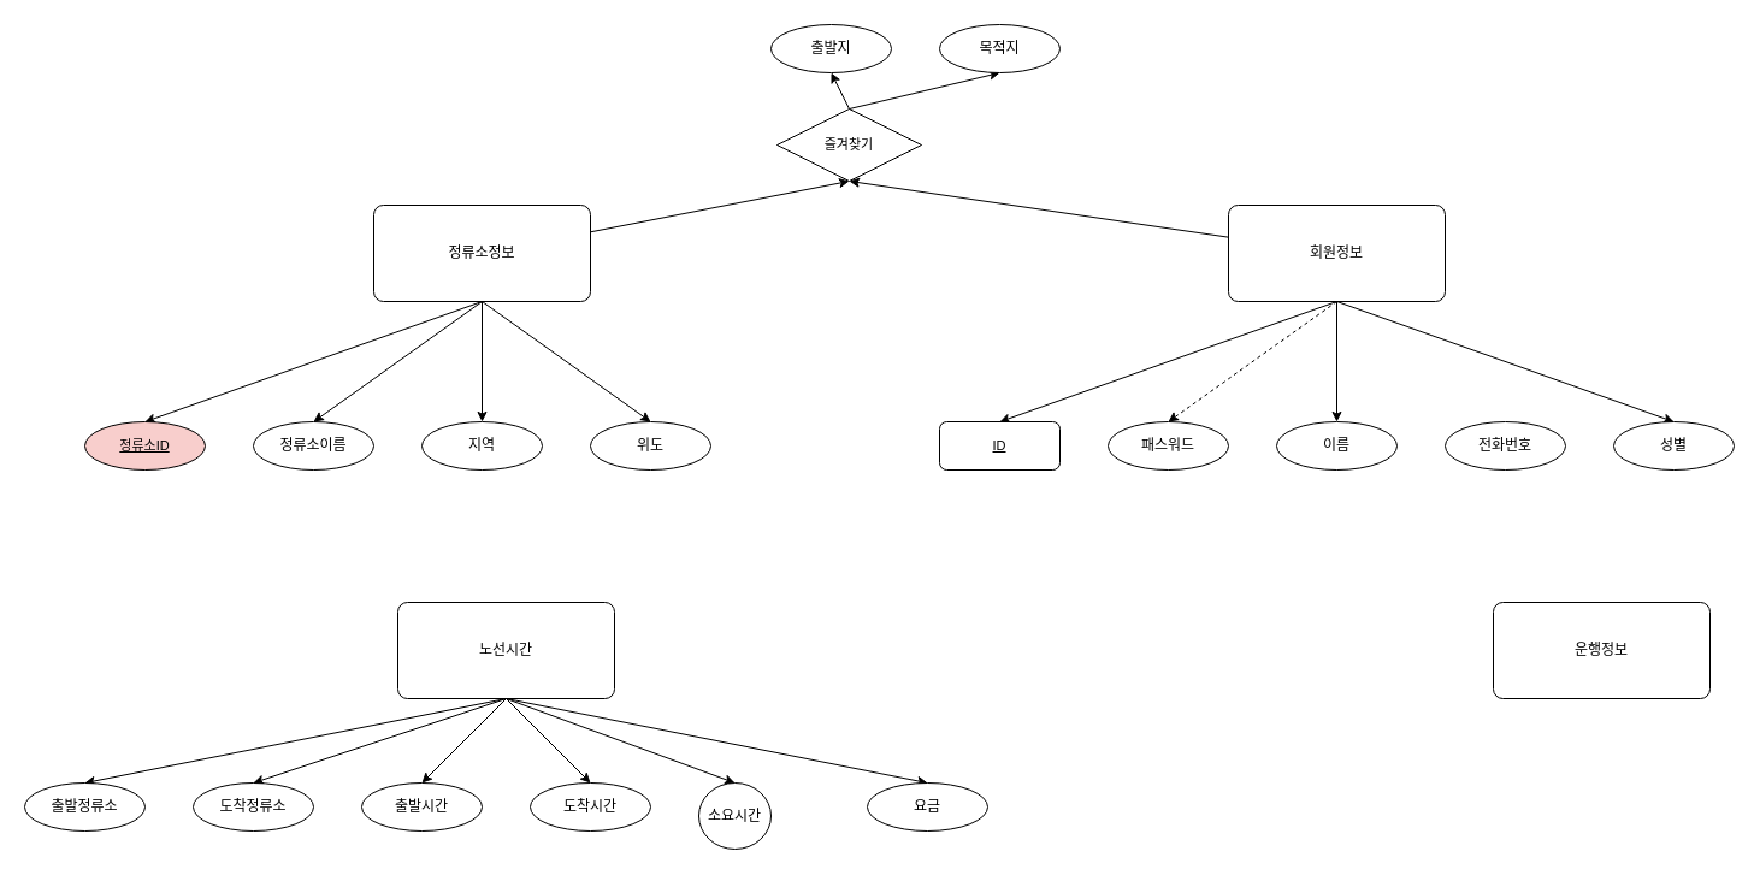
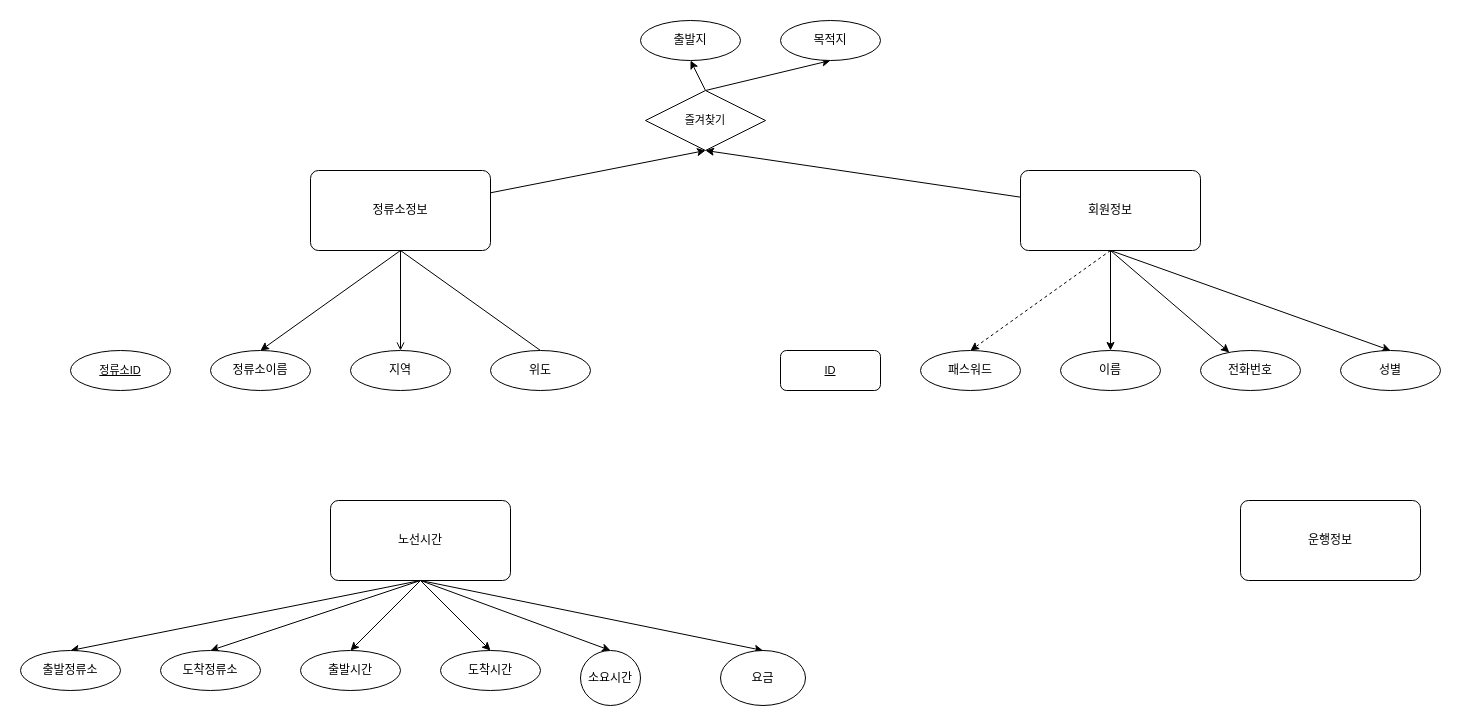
- <mxCell id="13" style="rounded=0;orthogonalLoop=1;jettySize=auto;html=1;entryX=0.5;entryY=0;entryDx=0;entryDy=0;exitX=0.5;exitY=1;exitDx=0;exitDy=0;" edge="1" source="18" target="22" parent="1"><mxGeometry relative="1" as="geometry"><mxPoint x="120" y="350" as="targetPoint" /></mxGeometry></mxCell>
- <mxCell id="2" style="rounded=0;orthogonalLoop=1;jettySize=auto;html=1;entryX=0.5;entryY=0;entryDx=0;entryDy=0;exitX=0.5;exitY=1;exitDx=0;exitDy=0;" edge="1" parent="1" source="7" target="12"><mxGeometry relative="1" as="geometry"><mxPoint x="830" y="350" as="targetPoint" /></mxGeometry></mxCell>
+ <mxCell id="2" style="rounded=0;orthogonalLoop=1;jettySize=auto;html=1;exitX=0.5;exitY=1;exitDx=0;exitDy=0;" edge="1" parent="1" source="7" target="10"><mxGeometry relative="1" as="geometry"><mxPoint x="830" y="350" as="targetPoint" /></mxGeometry></mxCell>
- <mxCell id="15" style="rounded=0;orthogonalLoop=1;jettySize=auto;html=1;entryX=0.5;entryY=0;entryDx=0;entryDy=0;exitX=0.5;exitY=1;exitDx=0;exitDy=0;" edge="1" source="18" target="20" parent="1"><mxGeometry relative="1" as="geometry" /></mxCell>
+ <mxCell id="15" style="rounded=0;orthogonalLoop=1;jettySize=auto;html=1;entryX=0.5;entryY=0;entryDx=0;entryDy=0;exitX=0.5;exitY=1;exitDx=0;exitDy=0;endArrow=open;" edge="1" source="18" target="20" parent="1"><mxGeometry relative="1" as="geometry" /></mxCell>
- <mxCell id="16" style="rounded=0;orthogonalLoop=1;jettySize=auto;html=1;entryX=0.5;entryY=0;entryDx=0;entryDy=0;exitX=0.5;exitY=1;exitDx=0;exitDy=0;" edge="1" source="18" target="21" parent="1"><mxGeometry relative="1" as="geometry" /></mxCell>
+ <mxCell id="16" style="rounded=0;orthogonalLoop=1;jettySize=auto;html=1;entryX=0.5;entryY=0;entryDx=0;entryDy=0;exitX=0.5;exitY=1;exitDx=0;exitDy=0;endArrow=none;" edge="1" source="18" target="21" parent="1"><mxGeometry relative="1" as="geometry" /></mxCell>
- <mxCell id="22" value="정류소ID" style="ellipse;whiteSpace=wrap;html=1;align=center;fontStyle=4;fontFamily=Helvetica;fontSize=11;fontColor=default;fillColor=#f8cecc;" vertex="1" parent="1"><mxGeometry x="70" y="350" width="100" height="40" as="geometry" /></mxCell>
+ <mxCell id="22" value="정류소ID" style="ellipse;whiteSpace=wrap;html=1;align=center;fontStyle=4;fontFamily=Helvetica;fontSize=11;fontColor=default;" vertex="1" parent="1"><mxGeometry x="70" y="350" width="100" height="40" as="geometry" /></mxCell>
- <mxCell id="37" value="요금" style="ellipse;whiteSpace=wrap;html=1;align=center;" vertex="1" parent="1"><mxGeometry x="720" y="650" width="100" height="40" as="geometry" /></mxCell>
+ <mxCell id="37" value="요금" style="ellipse;whiteSpace=wrap;html=1;align=center;" vertex="1" parent="1"><mxGeometry x="720" y="650" width="85" height="55" as="geometry" /></mxCell>
